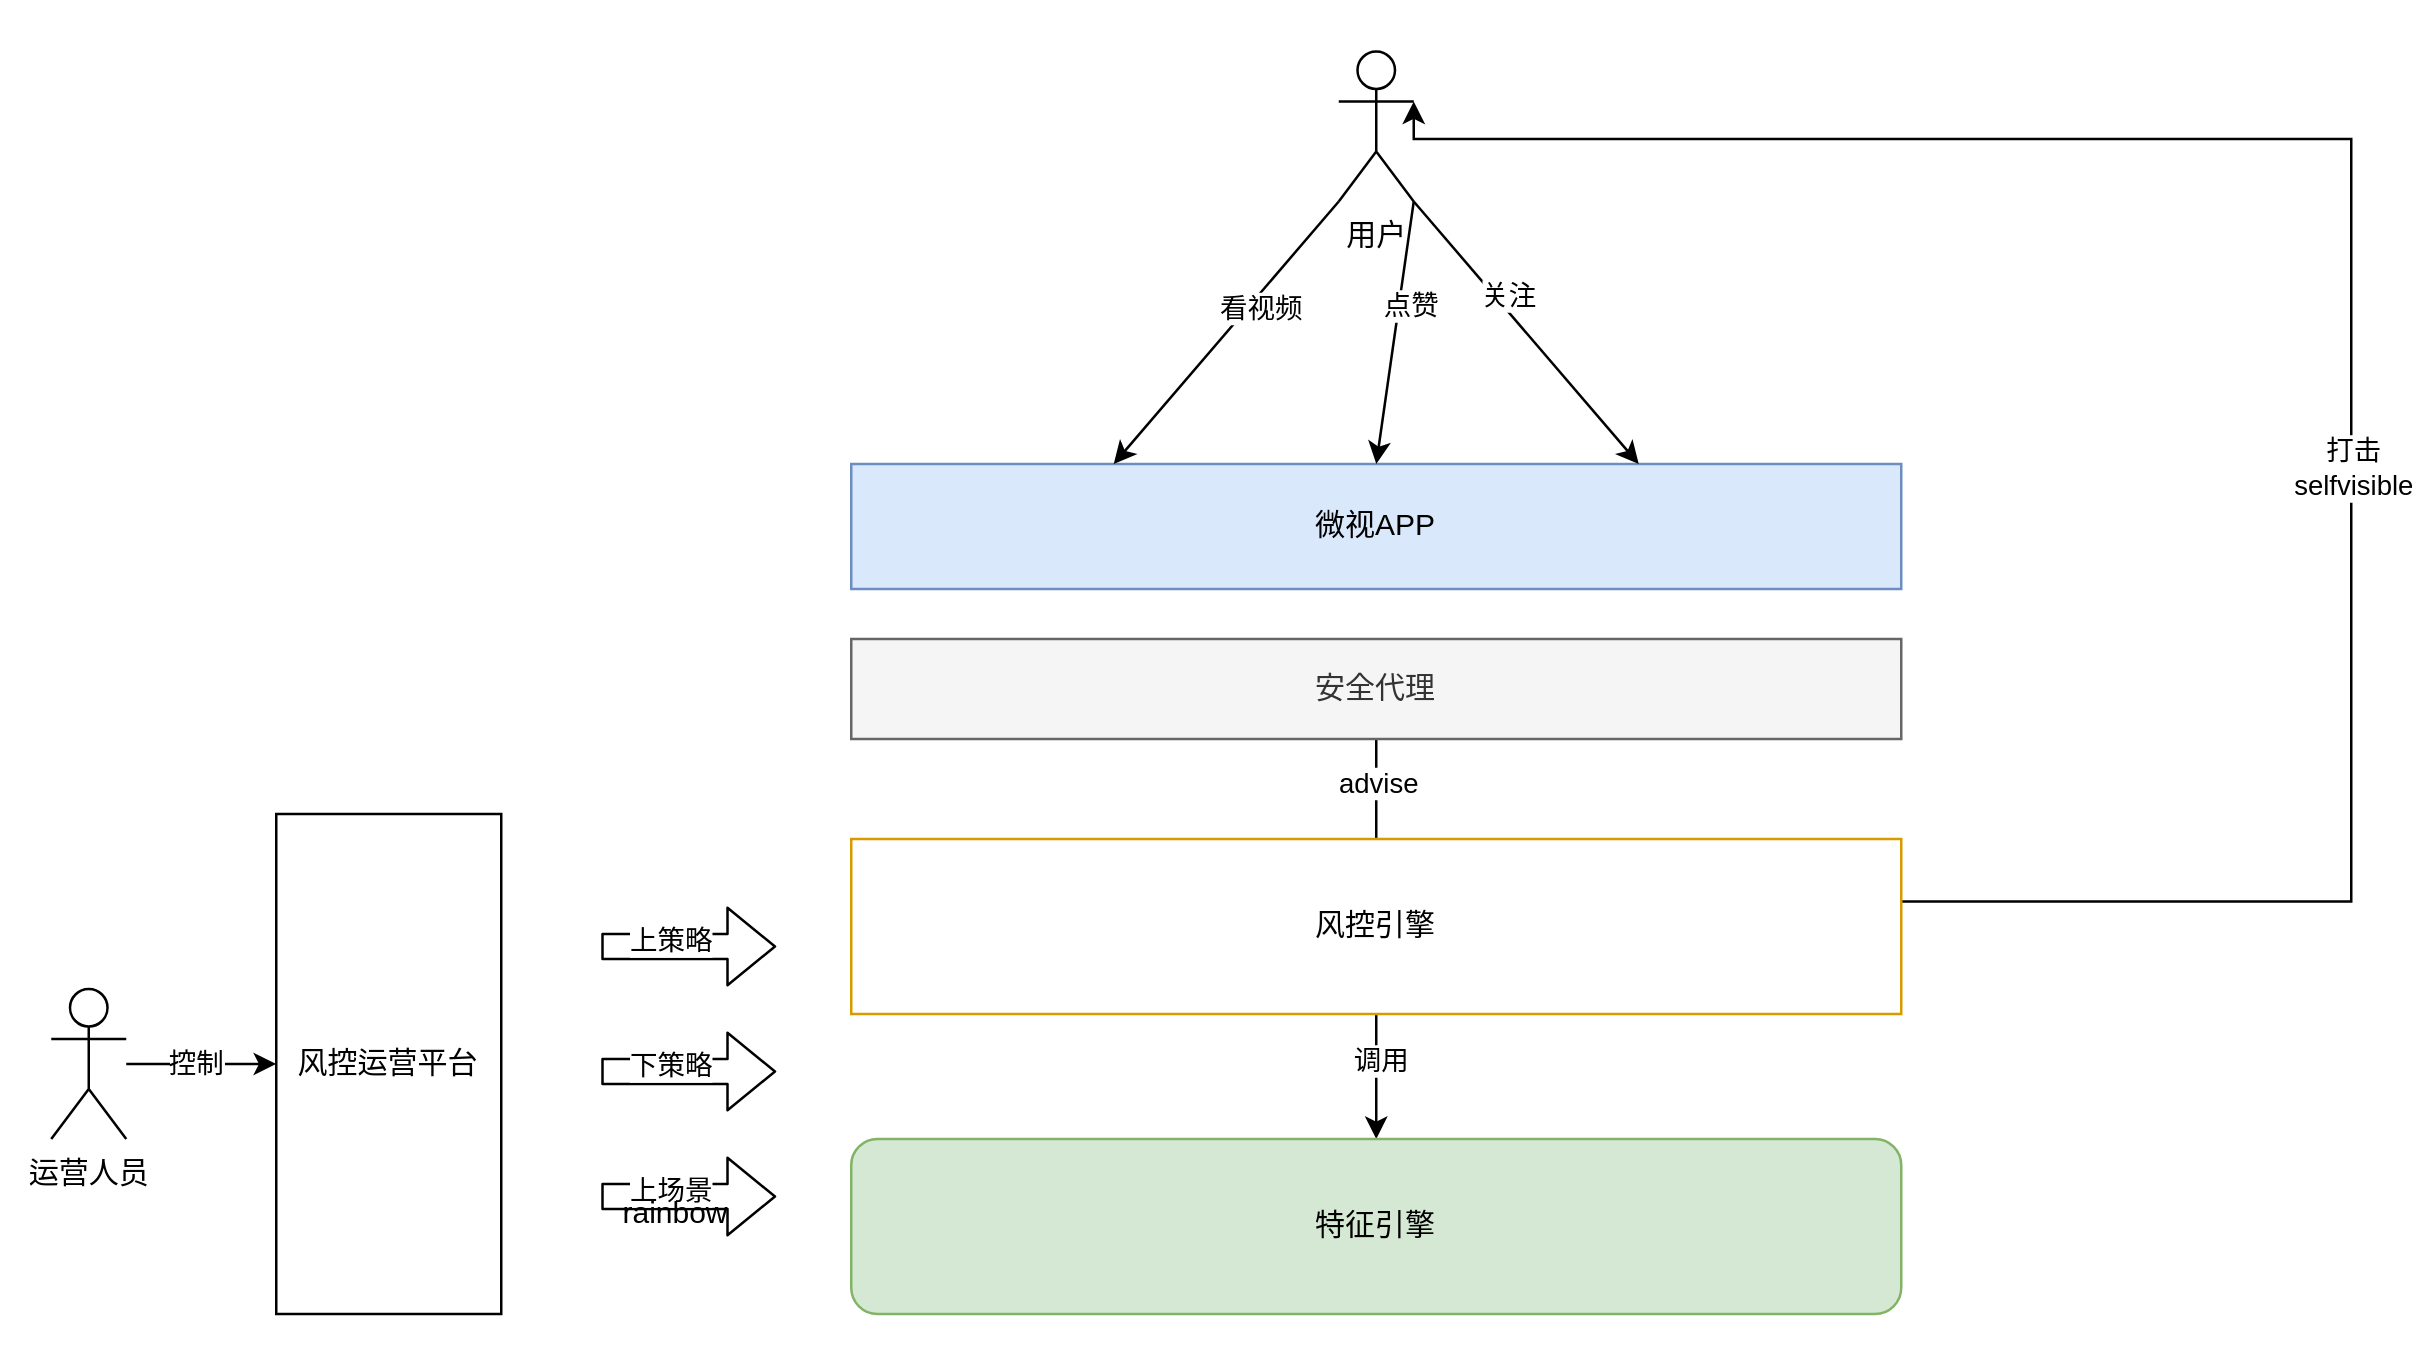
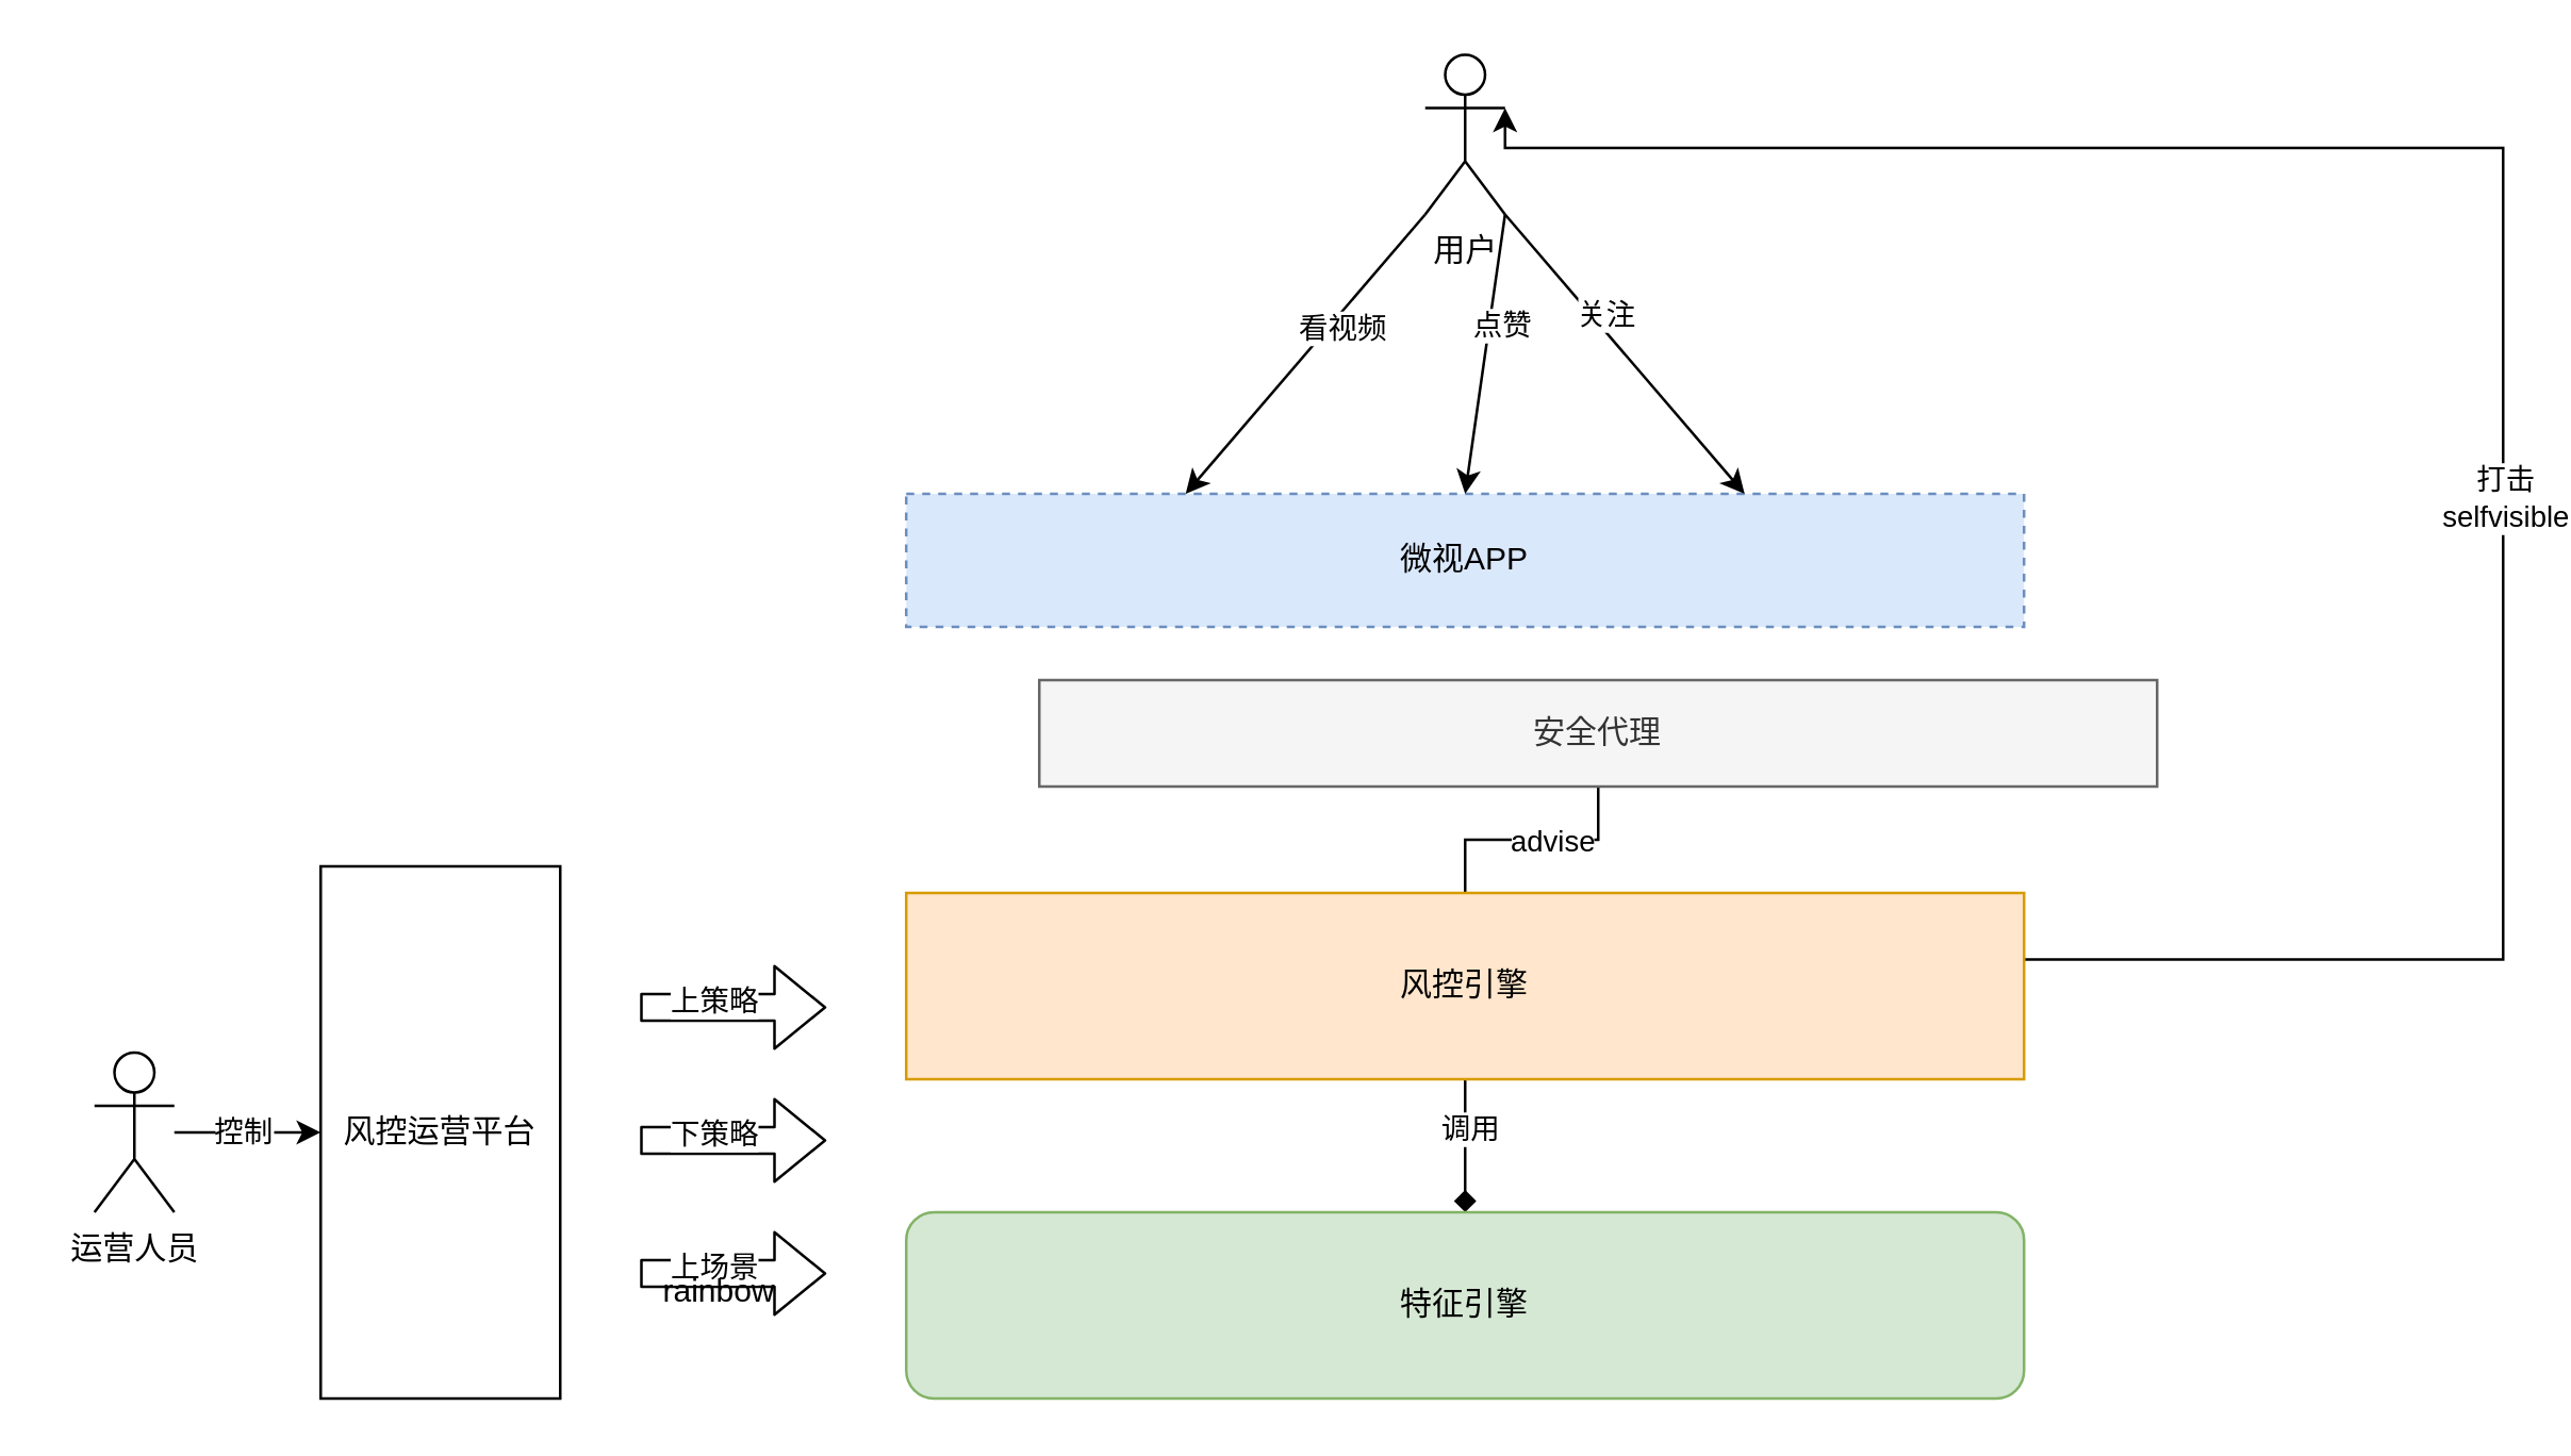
- <mxCell id="3" value="微视APP" style="rounded=0;whiteSpace=wrap;html=1;fillColor=#dae8fc;strokeColor=#6c8ebf;" vertex="1" parent="1"><mxGeometry x="340" y="185" width="420" height="50" as="geometry" /></mxCell>
+ <mxCell id="3" value="微视APP" style="rounded=0;whiteSpace=wrap;html=1;fillColor=#dae8fc;strokeColor=#6c8ebf;dashed=1;" vertex="1" parent="1"><mxGeometry x="340" y="185" width="420" height="50" as="geometry" /></mxCell>
- <mxCell id="13" value="安全代理" style="rounded=0;whiteSpace=wrap;html=1;fillColor=#f5f5f5;strokeColor=#666666;fontColor=#333333;" vertex="1" parent="1"><mxGeometry x="340" y="255" width="420" height="40" as="geometry" /></mxCell>
+ <mxCell id="13" value="安全代理" style="rounded=0;whiteSpace=wrap;html=1;fillColor=#f5f5f5;strokeColor=#666666;fontColor=#333333;" vertex="1" parent="1"><mxGeometry x="390" y="255" width="420" height="40" as="geometry" /></mxCell>
- <mxCell id="18" value="风控引擎" style="rounded=0;whiteSpace=wrap;html=1;fillColor=#ffffff;strokeColor=#d79b00;" vertex="1" parent="1"><mxGeometry x="340" y="335" width="420" height="70" as="geometry" /></mxCell>
+ <mxCell id="18" value="风控引擎" style="rounded=0;whiteSpace=wrap;html=1;fillColor=#ffe6cc;strokeColor=#d79b00;" vertex="1" parent="1"><mxGeometry x="340" y="335" width="420" height="70" as="geometry" /></mxCell>
- <mxCell id="29" value="运营人员" style="shape=umlActor;verticalLabelPosition=bottom;verticalAlign=top;html=1;outlineConnect=0;" vertex="1" parent="1"><mxGeometry y="395" width="30" height="60" as="geometry" x="20" /></mxCell>
+ <mxCell id="29" value="运营人员" style="shape=umlActor;verticalLabelPosition=bottom;verticalAlign=top;html=1;outlineConnect=0;" vertex="1" parent="1"><mxGeometry x="35" y="395" width="30" height="60" as="geometry" /></mxCell>
- <mxCell id="2" value="风控运营平台" style="rounded=0;whiteSpace=wrap;html=1;" vertex="1" parent="1"><mxGeometry x="110" y="325" width="90" height="200" as="geometry" /></mxCell>
+ <mxCell id="2" value="风控运营平台" style="rounded=0;whiteSpace=wrap;html=1;" vertex="1" parent="1"><mxGeometry x="120" y="325" width="90" height="200" as="geometry" /></mxCell>
- <mxCell id="14" value="" style="edgeStyle=orthogonalEdgeStyle;rounded=0;orthogonalLoop=1;jettySize=auto;html=1;" edge="1" parent="1" source="18" target="19"><mxGeometry relative="1" as="geometry" /></mxCell>
+ <mxCell id="14" value="" style="edgeStyle=orthogonalEdgeStyle;rounded=0;orthogonalLoop=1;jettySize=auto;html=1;endArrow=diamond;" edge="1" parent="1" source="18" target="19"><mxGeometry relative="1" as="geometry" /></mxCell>
